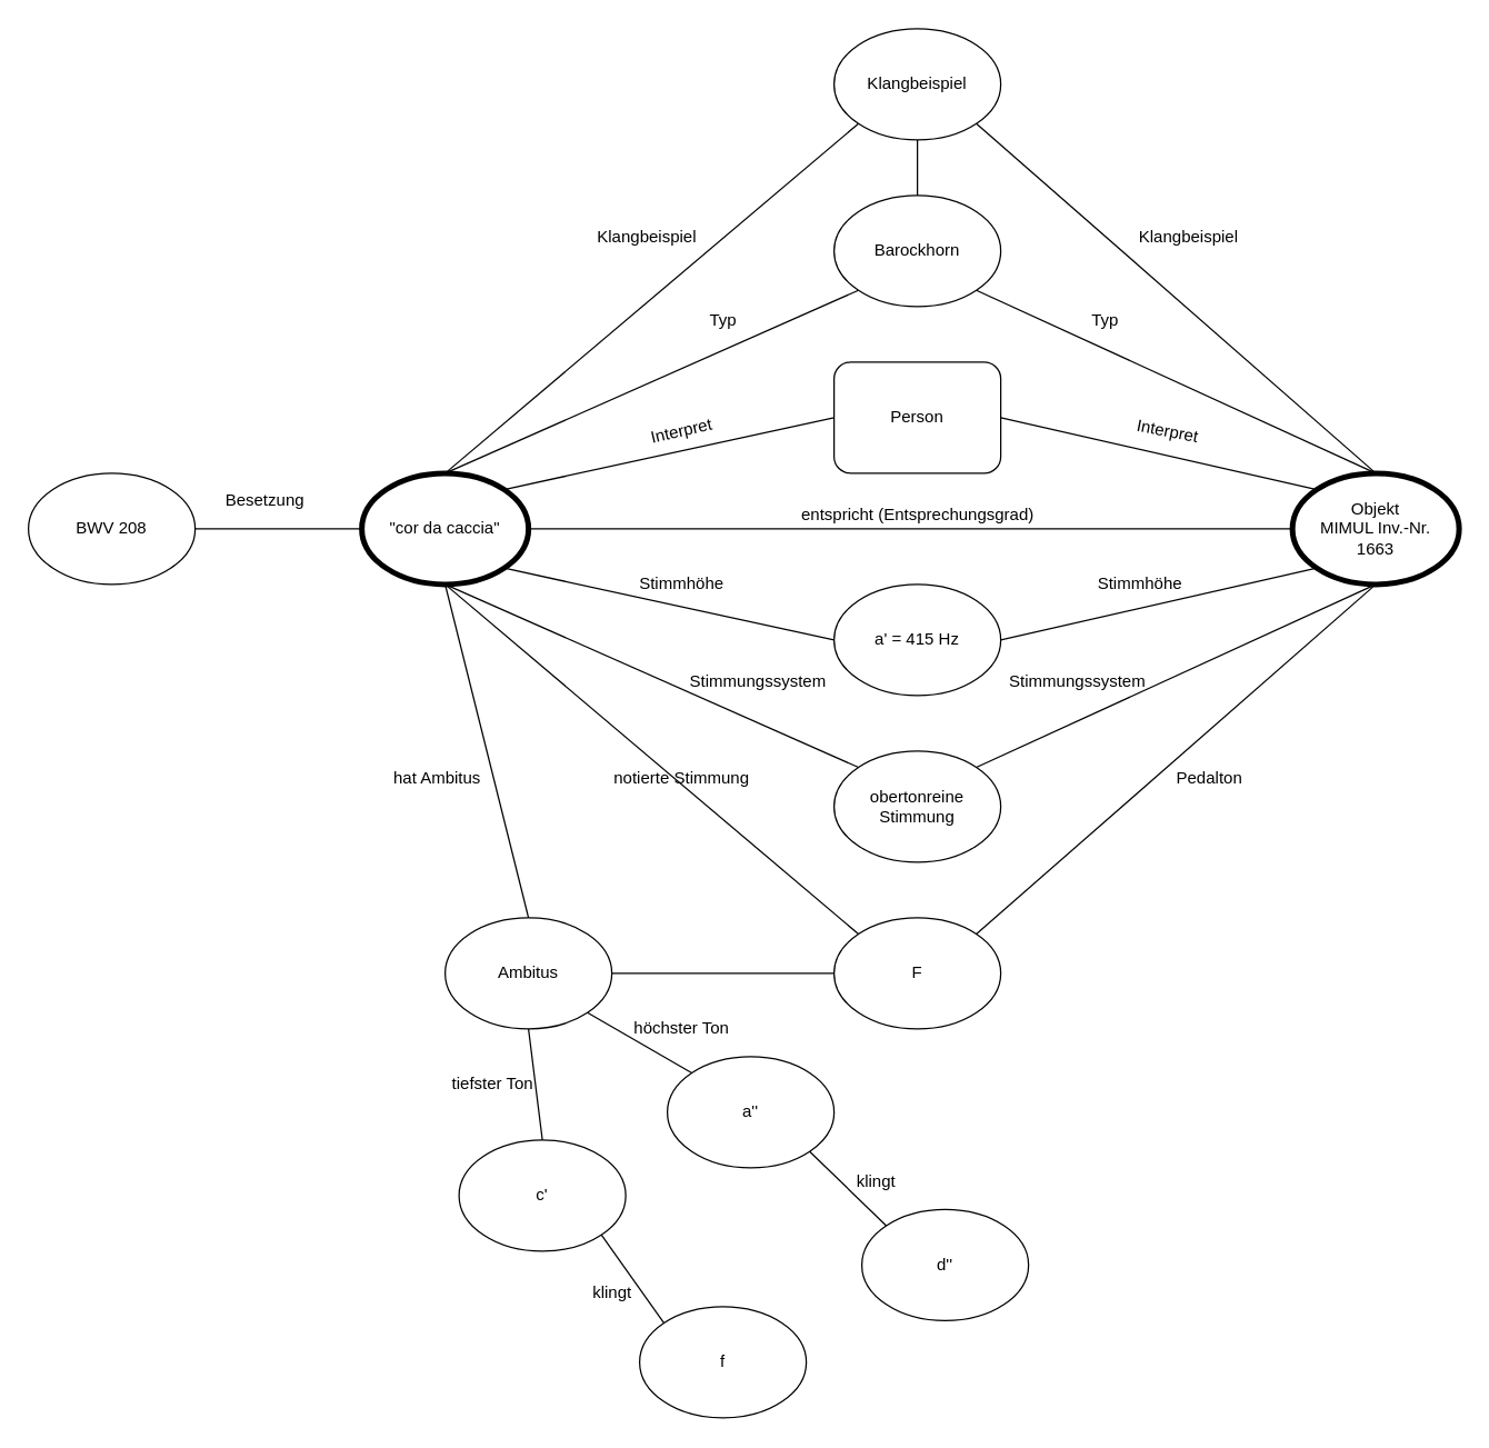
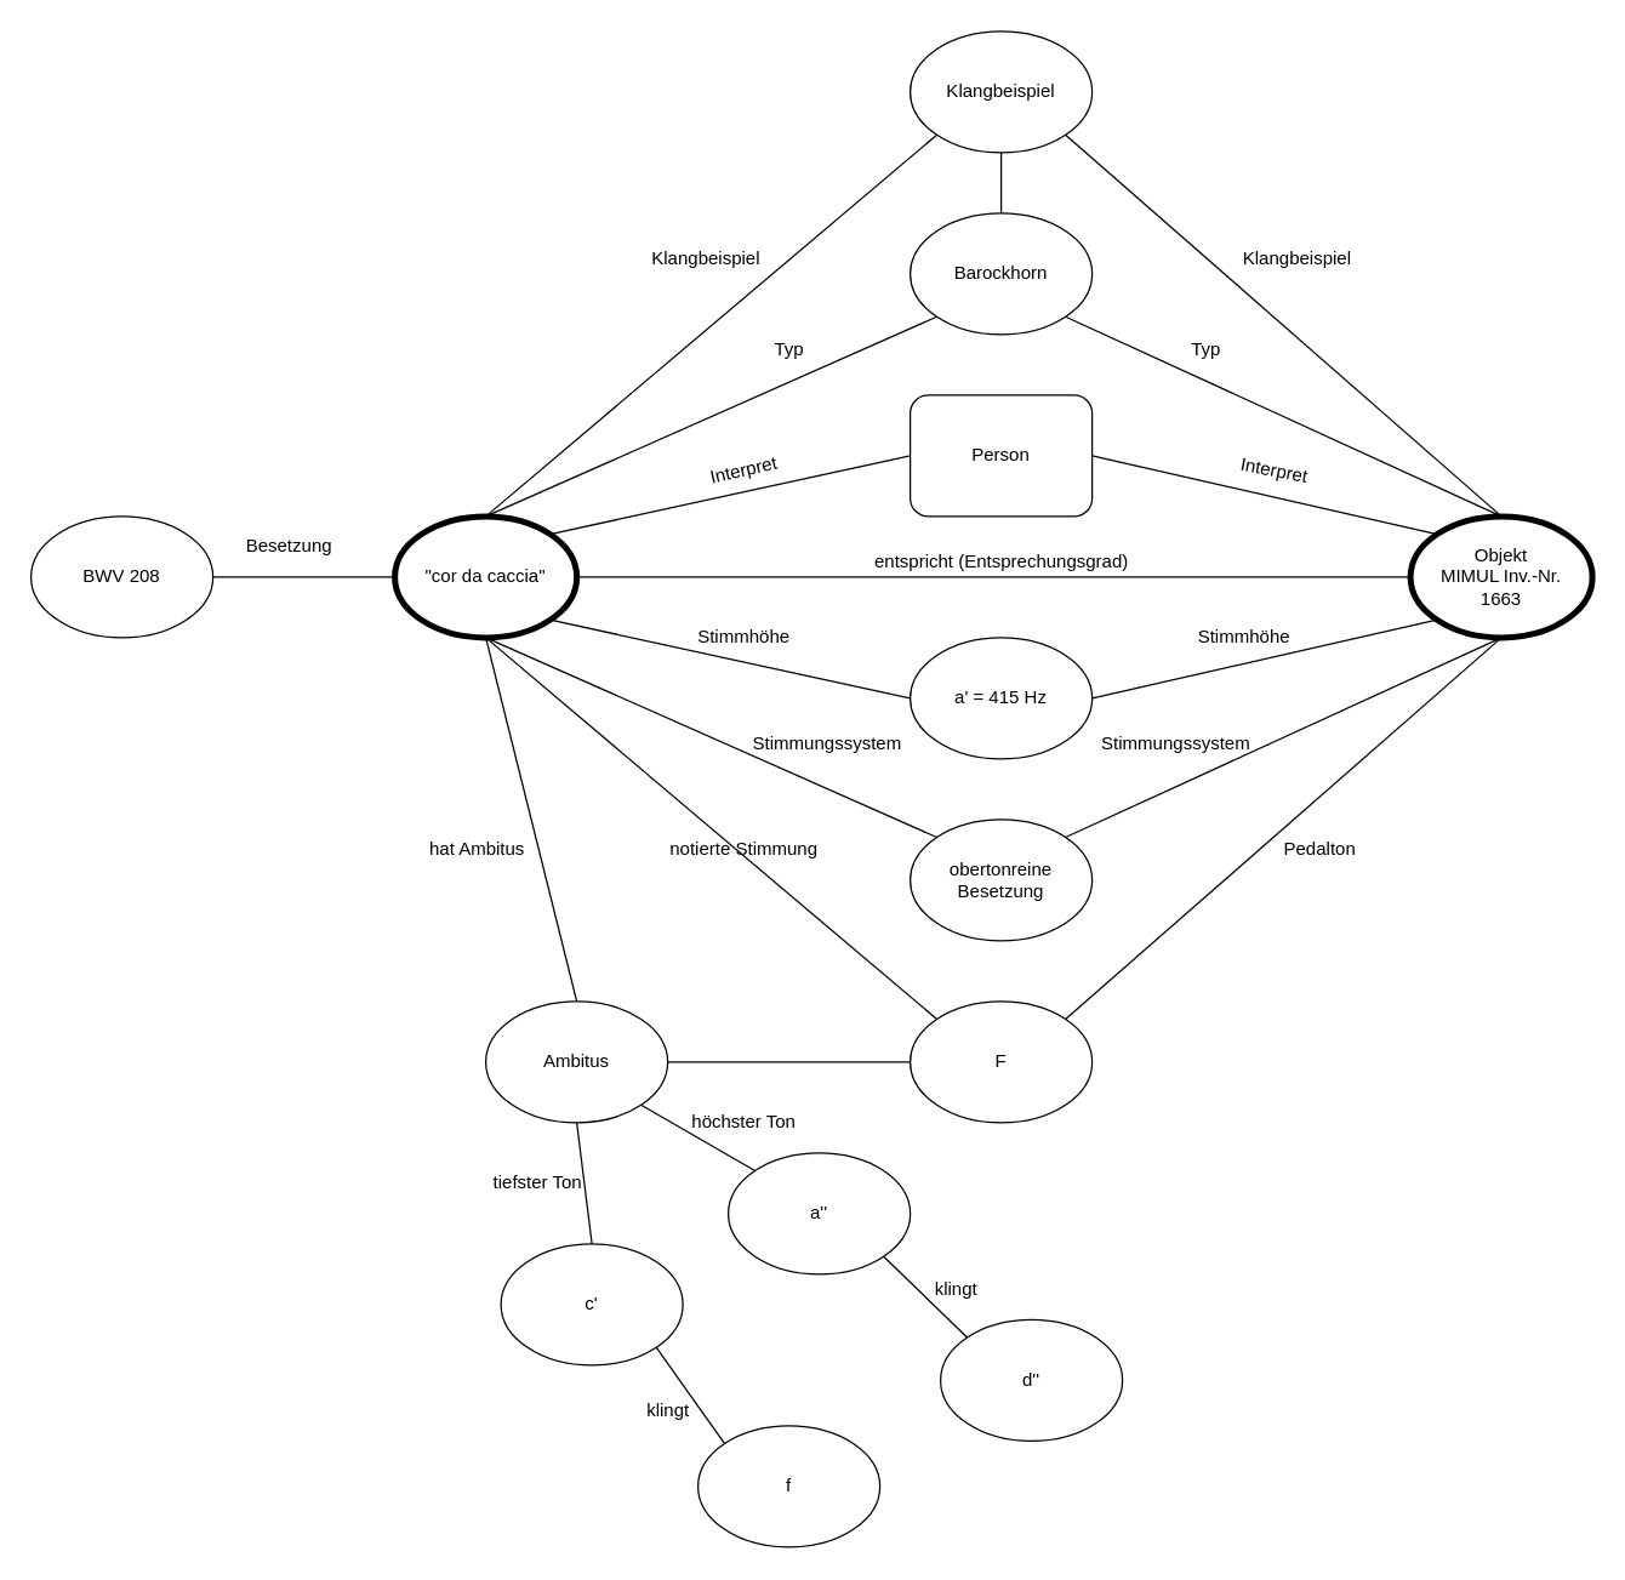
- <mxCell id="24" value="obertonreine&lt;br&gt;Stimmung" style="ellipse;whiteSpace=wrap;html=1;" vertex="1" parent="1"><mxGeometry x="600" y="540" width="120" height="80" as="geometry" /></mxCell>
+ <mxCell id="24" value="obertonreine&lt;br&gt;Besetzung" style="ellipse;whiteSpace=wrap;html=1;" vertex="1" parent="1"><mxGeometry x="600" y="540" width="120" height="80" as="geometry" /></mxCell>
